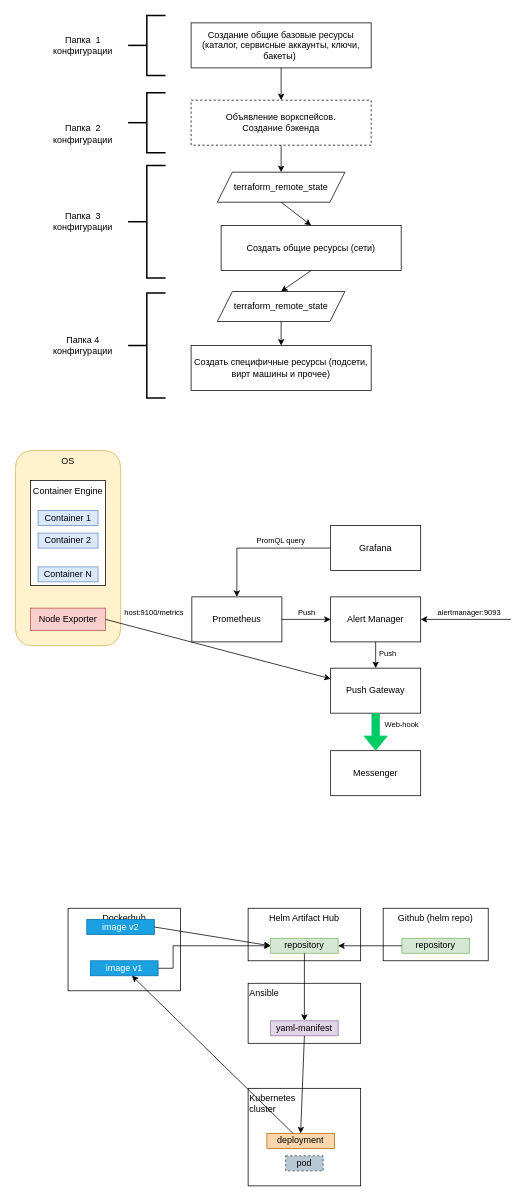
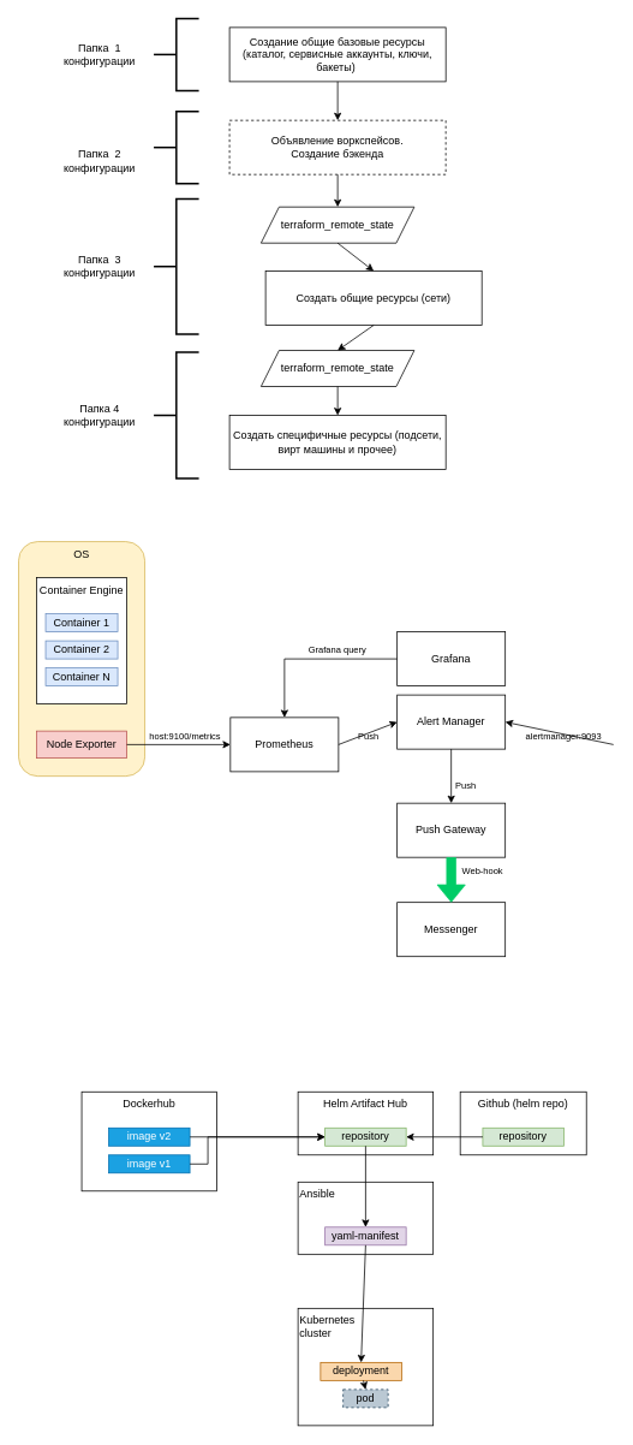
- <mxCell id="34" value="PromQL query" style="text;html=1;fillColor=none;align=center;verticalAlign=middle;whiteSpace=wrap;rounded=0;fontSize=10;" parent="1" vertex="1"><mxGeometry x="330" y="715" width="88" height="10" as="geometry" /></mxCell>
+ <mxCell id="34" value="Grafana query" style="text;html=1;fillColor=none;align=center;verticalAlign=middle;whiteSpace=wrap;rounded=0;fontSize=10;" parent="1" vertex="1"><mxGeometry x="330" y="715" width="88" height="10" as="geometry" /></mxCell>
- <mxCell id="26" value="Container N" style="rounded=0;whiteSpace=wrap;html=1;fillColor=#dae8fc;strokeColor=#6c8ebf;" parent="1" vertex="1"><mxGeometry x="50" y="755" width="80" height="20" as="geometry" /></mxCell>
+ <mxCell id="26" value="Container N" style="rounded=0;whiteSpace=wrap;html=1;fillColor=#dae8fc;strokeColor=#6c8ebf;" parent="1" vertex="1"><mxGeometry x="50" y="740" width="80" height="20" as="geometry" /></mxCell>
- <mxCell id="30" value="Alert Manager" style="rounded=0;whiteSpace=wrap;html=1;" parent="1" vertex="1"><mxGeometry x="440" y="795" width="120" height="60" as="geometry" /></mxCell>
+ <mxCell id="30" value="Alert Manager" style="rounded=0;whiteSpace=wrap;html=1;" parent="1" vertex="1"><mxGeometry x="440" y="770" width="120" height="60" as="geometry" /></mxCell>
- <mxCell id="31" value="" style="endArrow=classic;html=1;rounded=0;fontSize=10;exitX=1;exitY=0.5;exitDx=0;exitDy=0;" parent="1" source="27" target="36" edge="1"><mxGeometry width="50" height="50" relative="1" as="geometry"><mxPoint x="380" y="1000" as="sourcePoint" /><mxPoint x="430" y="950" as="targetPoint" /></mxGeometry></mxCell>
+ <mxCell id="31" value="" style="endArrow=classic;html=1;rounded=0;fontSize=10;entryX=0;entryY=0.5;entryDx=0;entryDy=0;exitX=1;exitY=0.5;exitDx=0;exitDy=0;" parent="1" source="27" target="28" edge="1"><mxGeometry width="50" height="50" relative="1" as="geometry"><mxPoint x="380" y="1000" as="sourcePoint" /><mxPoint x="430" y="950" as="targetPoint" /></mxGeometry></mxCell>
- <mxCell id="51" value="image v2" style="rounded=0;whiteSpace=wrap;html=1;fillColor=#1ba1e2;strokeColor=#006EAF;fontColor=#ffffff;" vertex="1" parent="1"><mxGeometry x="115" y="1225" width="90" height="20" as="geometry" /></mxCell>
+ <mxCell id="51" value="image v2" style="rounded=0;whiteSpace=wrap;html=1;fillColor=#1ba1e2;strokeColor=#006EAF;fontColor=#ffffff;" vertex="1" parent="1"><mxGeometry x="120" y="1250" width="90" height="20" as="geometry" /></mxCell>
- <mxCell id="61" value="" style="endArrow=classic;html=1;rounded=0;" edge="1" parent="1" source="58" target="52"><mxGeometry width="50" height="50" relative="1" as="geometry"><mxPoint x="500" y="1480" as="sourcePoint" /><mxPoint x="550" y="1430" as="targetPoint" /></mxGeometry></mxCell>
+ <mxCell id="61" value="" style="endArrow=classic;html=1;rounded=0;entryX=0.5;entryY=0;entryDx=0;entryDy=0;" edge="1" parent="1" source="58" target="59"><mxGeometry width="50" height="50" relative="1" as="geometry"><mxPoint x="500" y="1480" as="sourcePoint" /><mxPoint x="550" y="1430" as="targetPoint" /></mxGeometry></mxCell>
